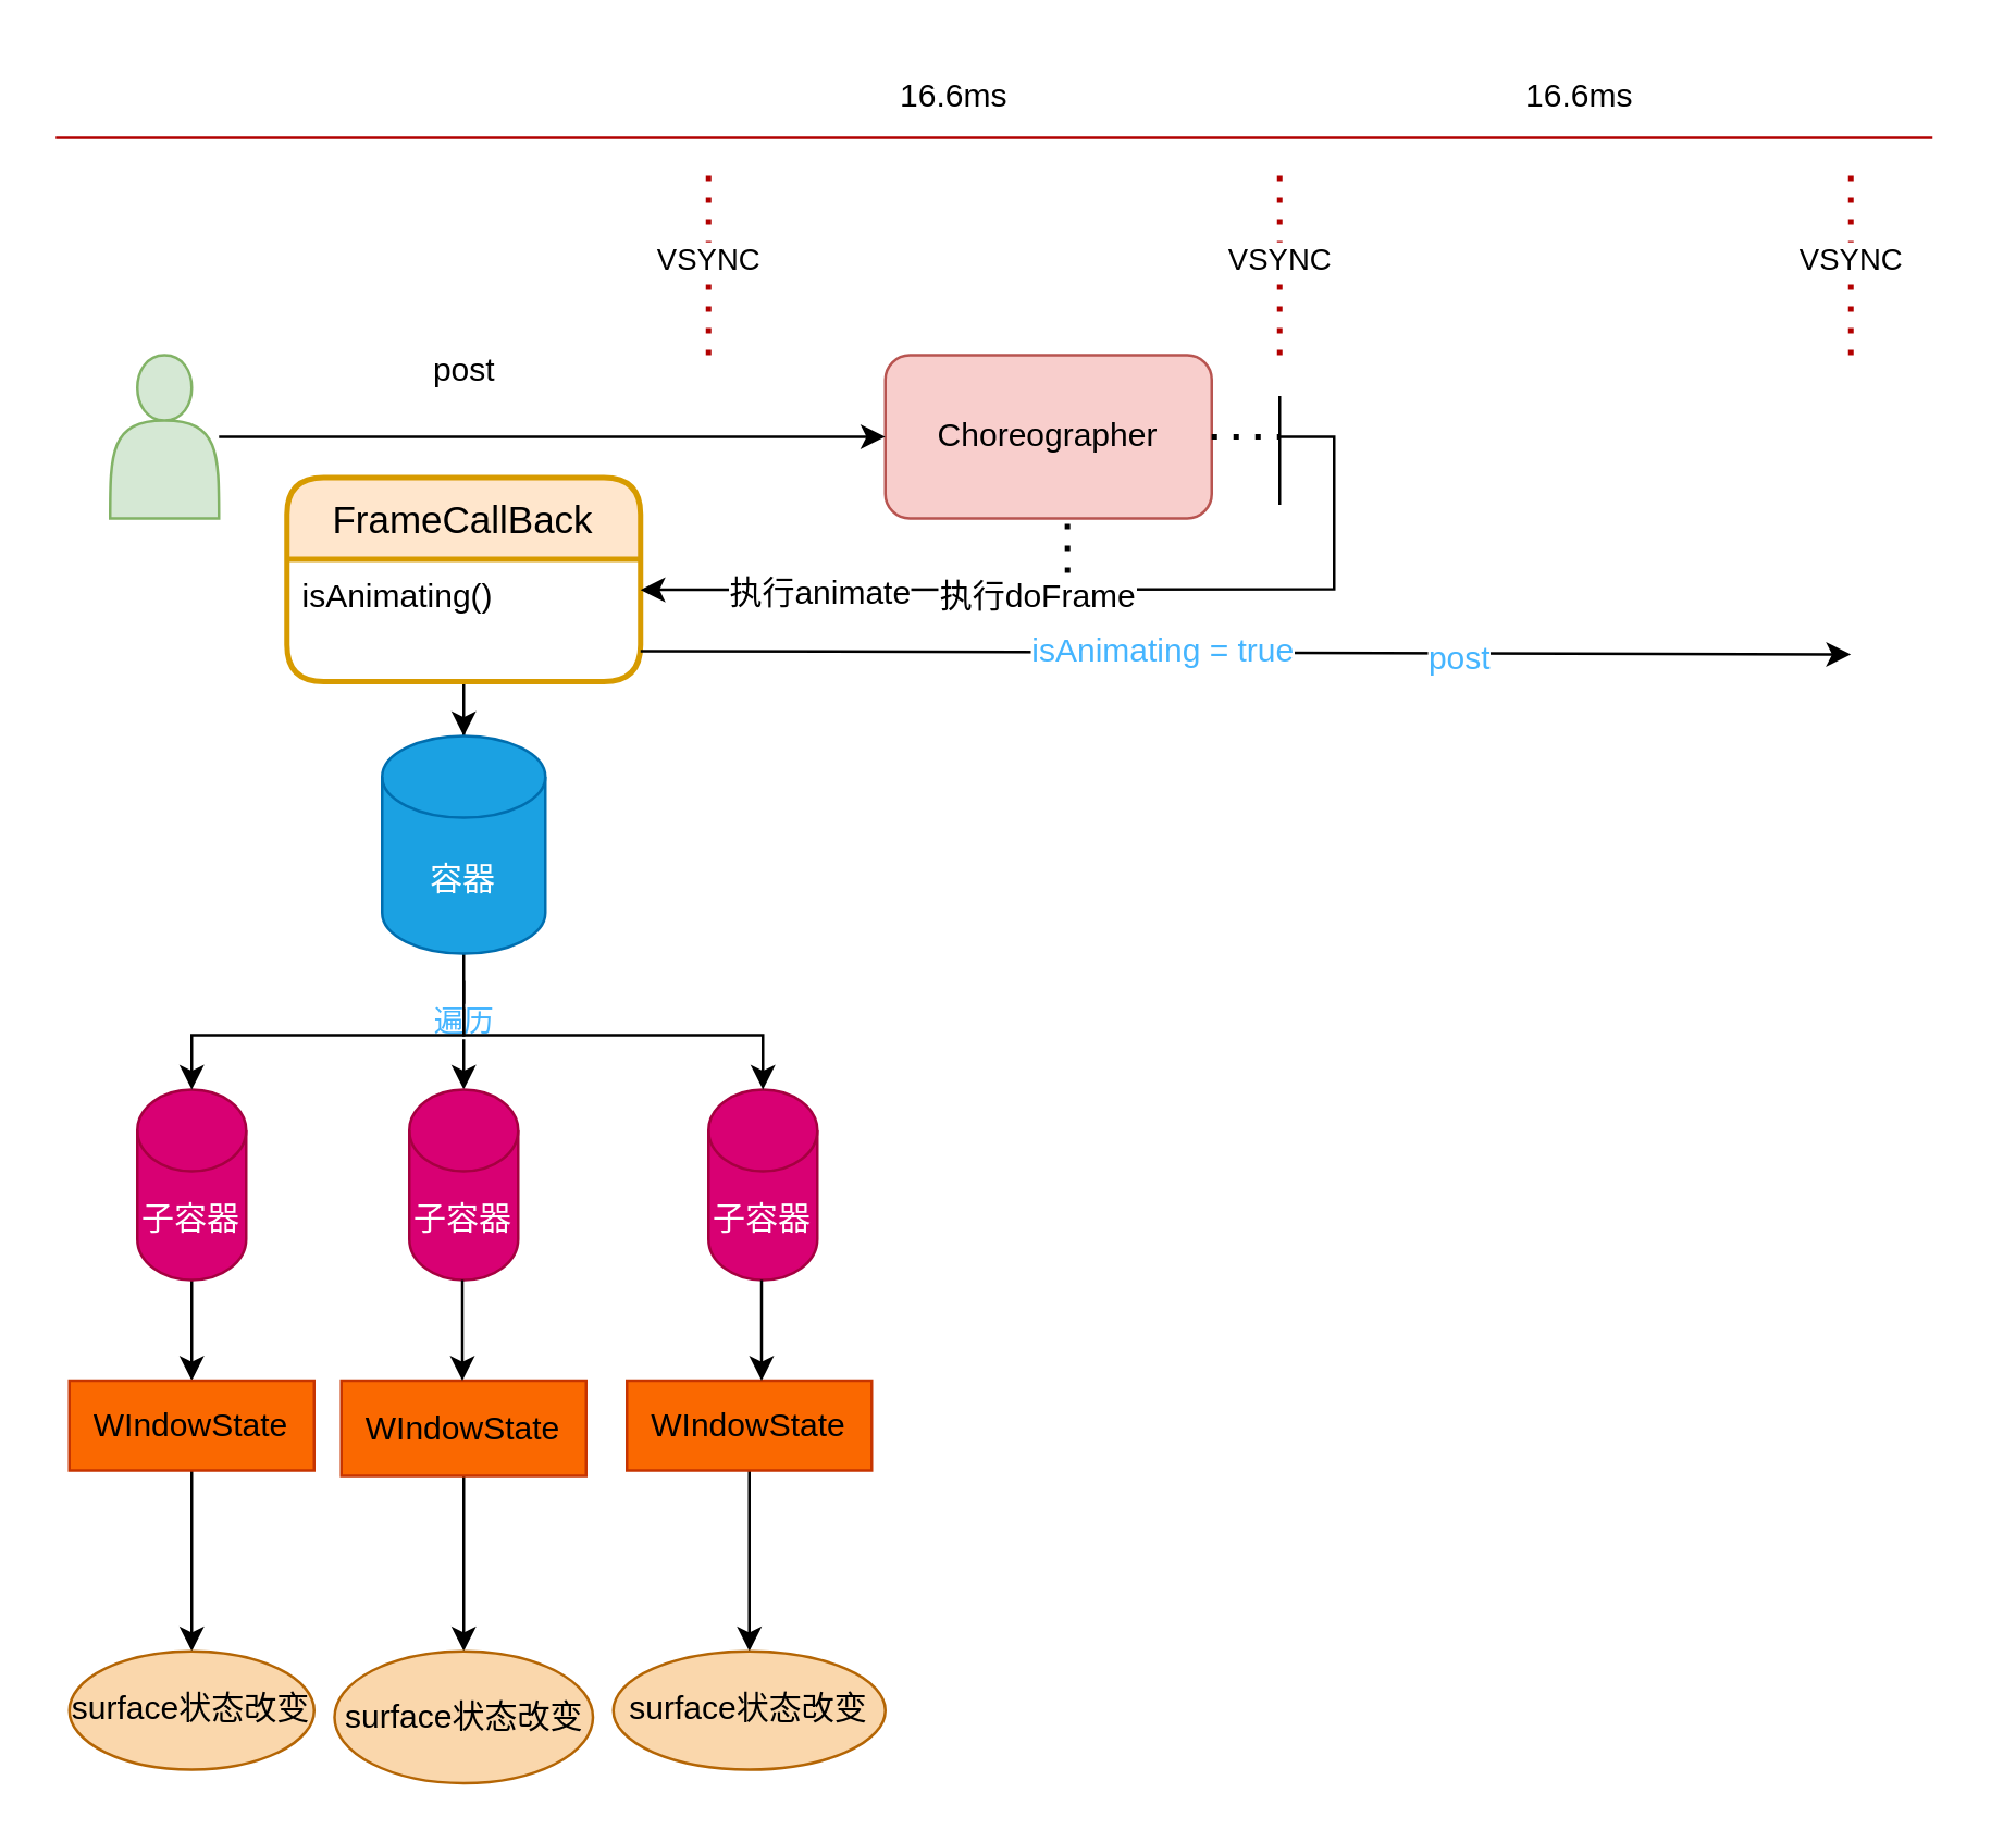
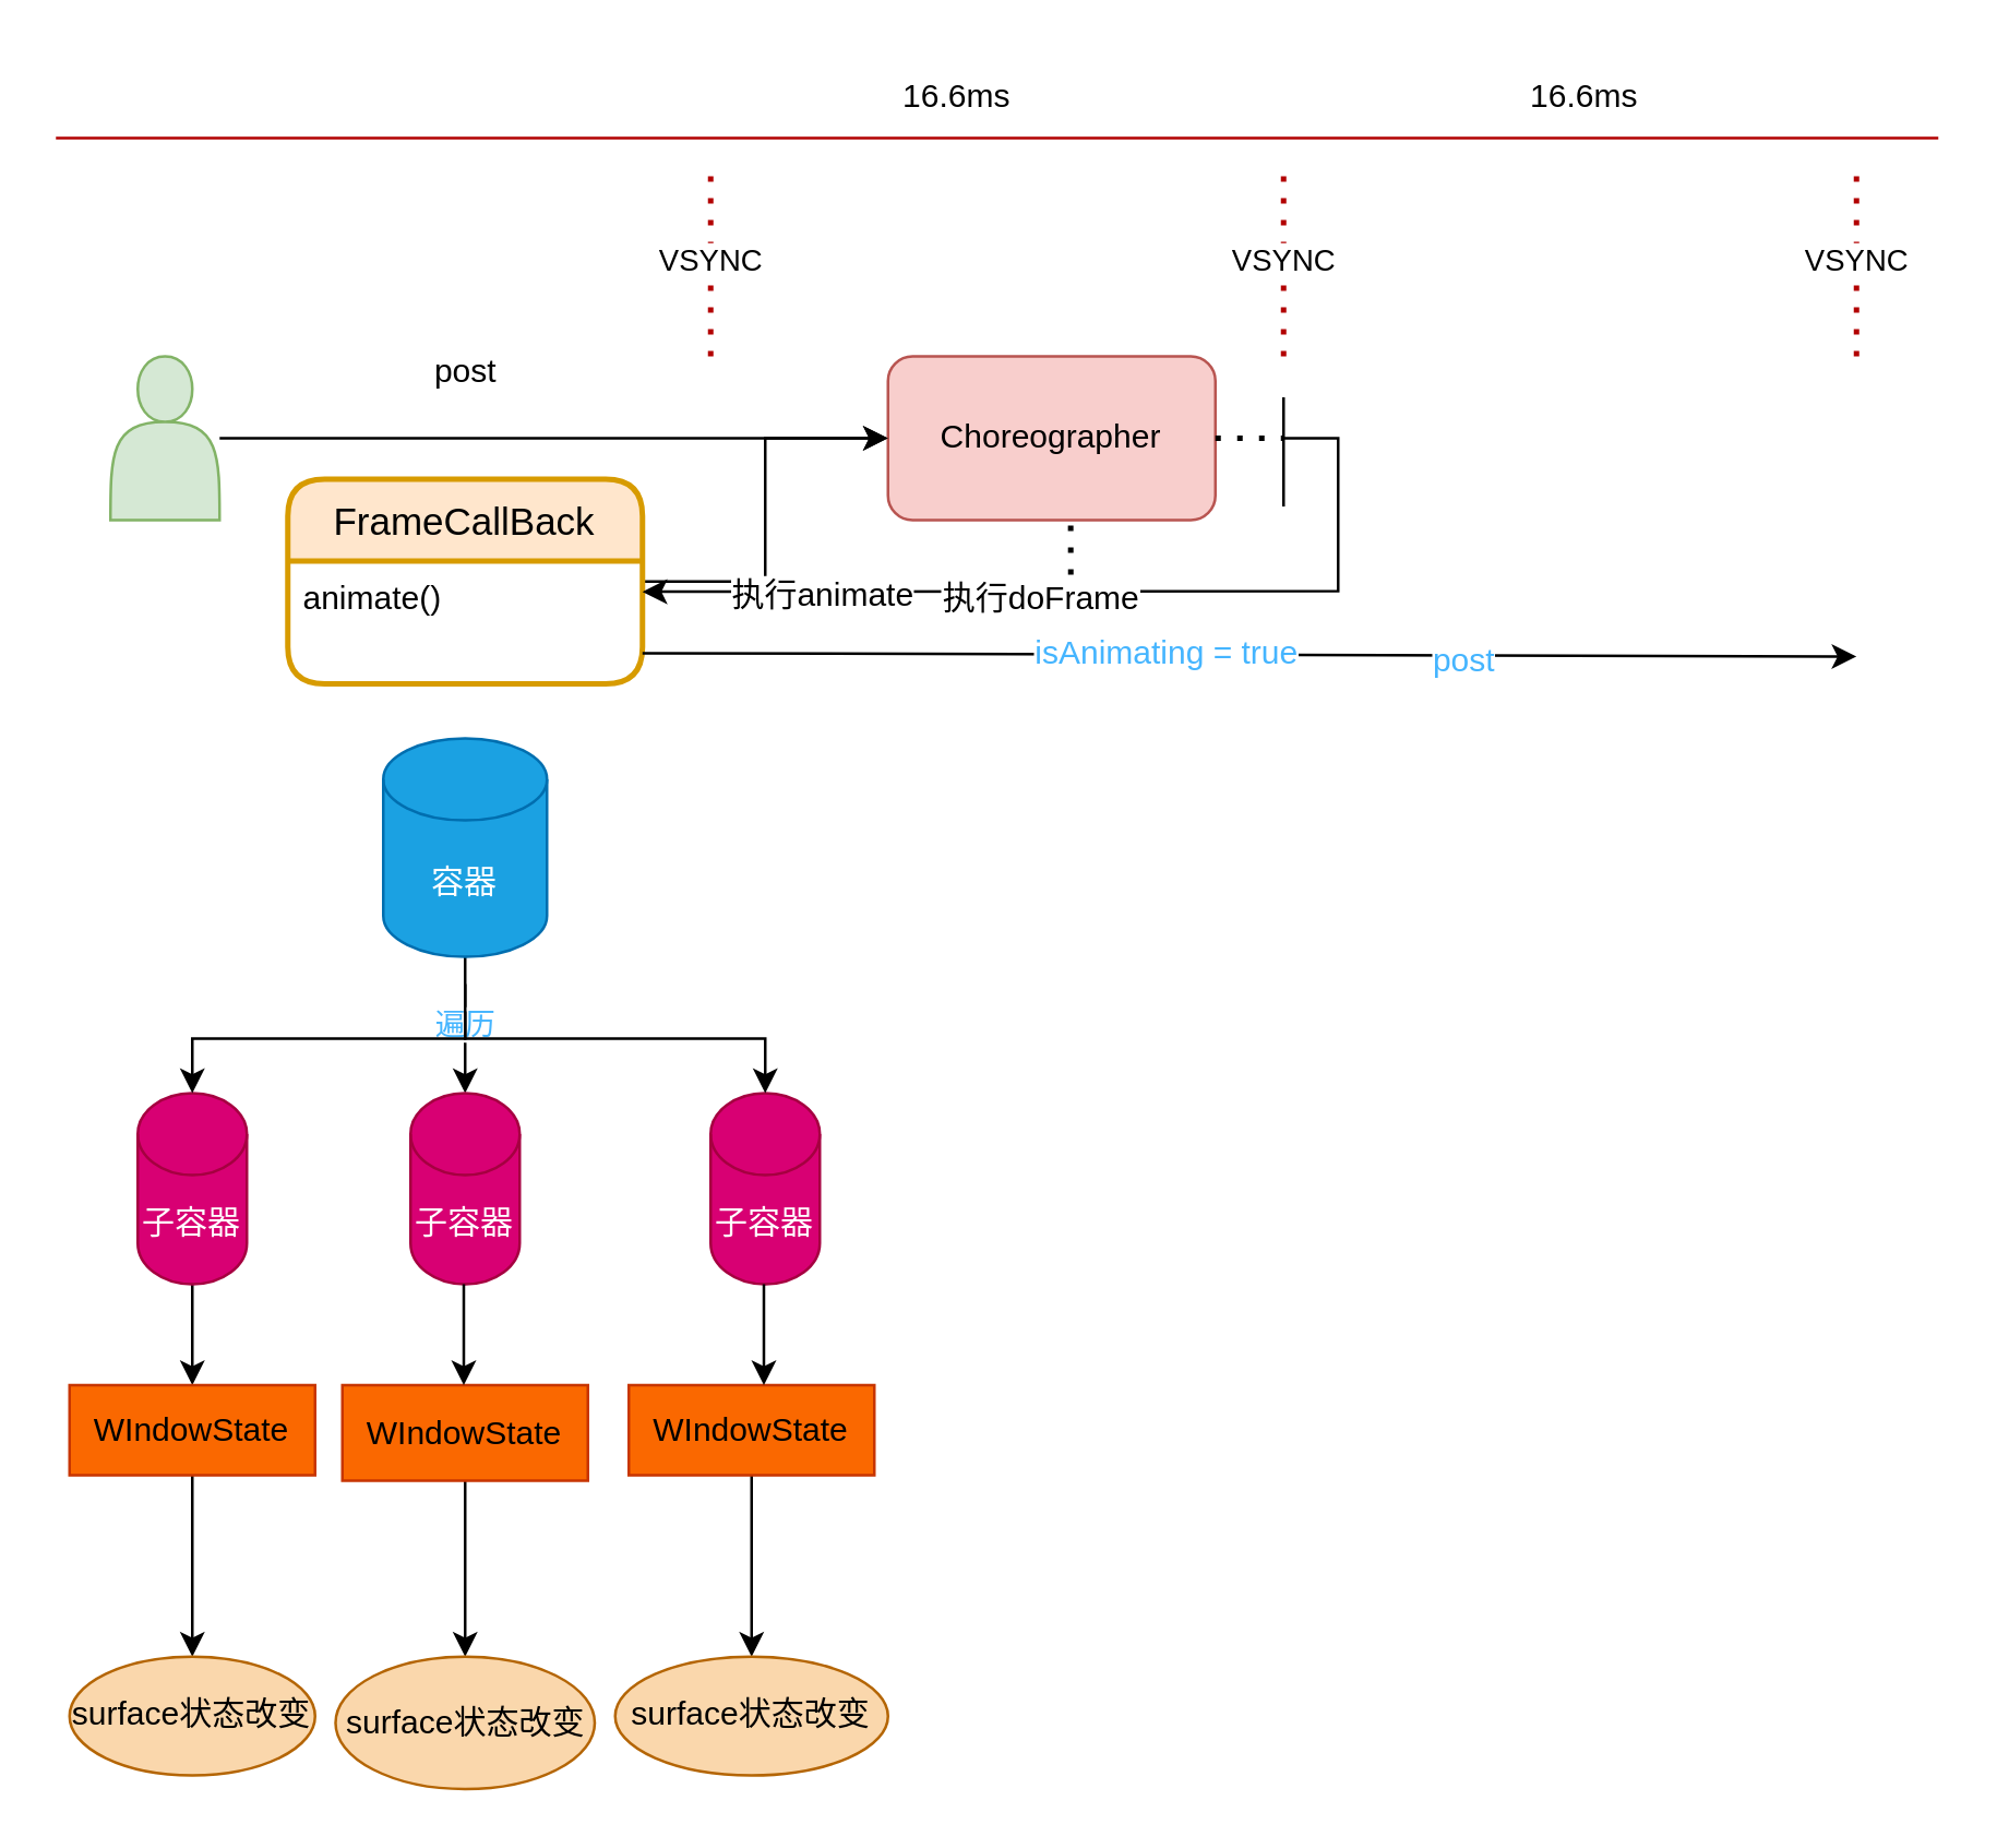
- <mxCell id="8" value="isAnimating()" style="align=left;strokeColor=none;fillColor=none;spacingLeft=4;fontSize=12;verticalAlign=top;resizable=0;rotatable=0;part=1;" vertex="1" parent="7"><mxGeometry y="30" width="130" height="45" as="geometry" /></mxCell>
+ <mxCell id="8" value="animate()" style="align=left;strokeColor=none;fillColor=none;spacingLeft=4;fontSize=12;verticalAlign=top;resizable=0;rotatable=0;part=1;" vertex="1" parent="7"><mxGeometry y="30" width="130" height="45" as="geometry" /></mxCell>
- <mxCell id="6" value="" style="edgeStyle=orthogonalEdgeStyle;rounded=0;orthogonalLoop=1;jettySize=auto;html=1;fontColor=#45B5FF;" edge="1" parent="1" source="7" target="21"><mxGeometry relative="1" as="geometry" /></mxCell>
+ <mxCell id="6" value="" style="edgeStyle=orthogonalEdgeStyle;rounded=0;orthogonalLoop=1;jettySize=auto;html=1;fontColor=#45B5FF;" edge="1" parent="1" source="7" target="2"><mxGeometry relative="1" as="geometry" /></mxCell>
